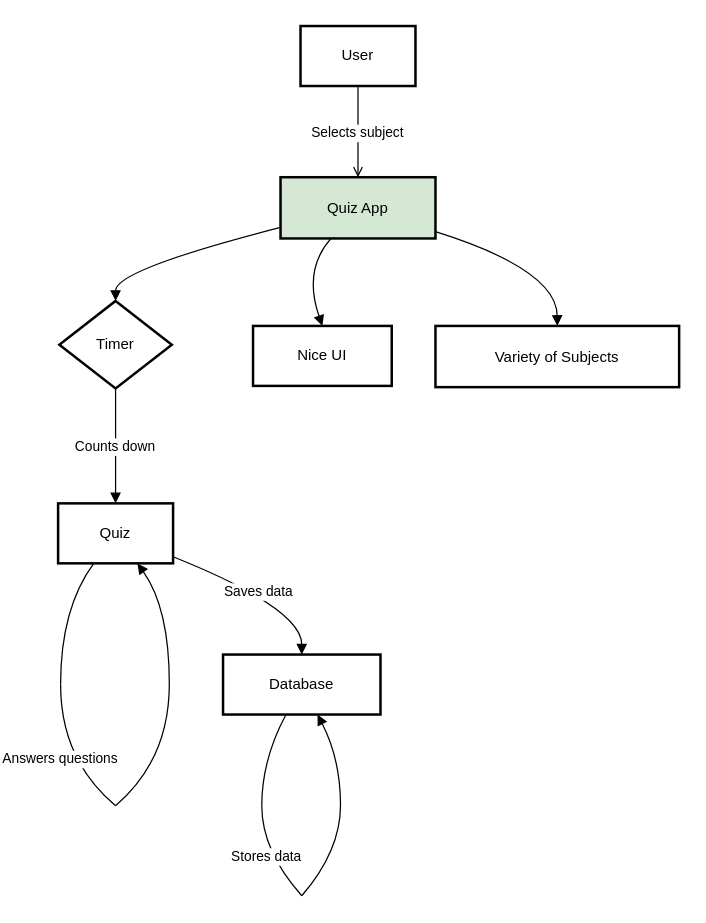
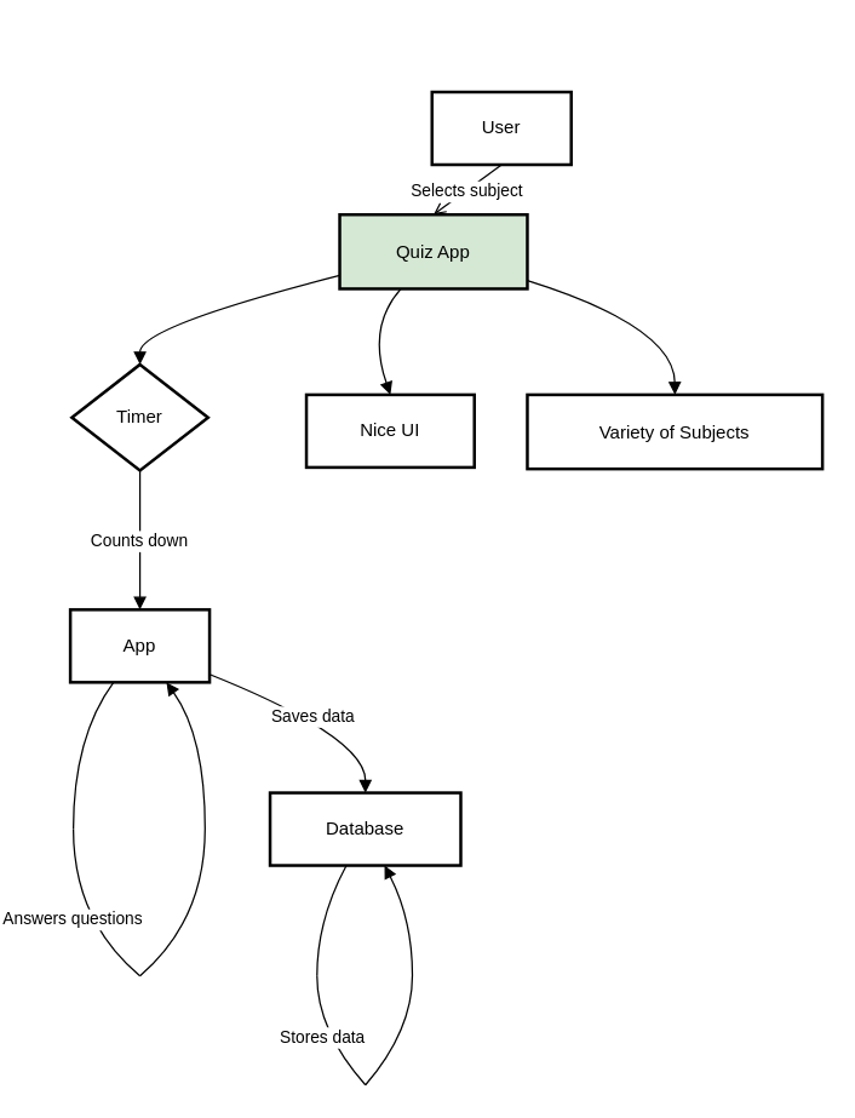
- <mxCell id="2" value="User" style="whiteSpace=wrap;strokeWidth=2;" vertex="1" parent="1"><mxGeometry x="214" y="20" width="92" height="48" as="geometry" /></mxCell>
+ <mxCell id="2" value="User" style="whiteSpace=wrap;strokeWidth=2;" vertex="1" parent="1"><mxGeometry x="259" y="60" width="92" height="48" as="geometry" /></mxCell>
- <mxCell id="5" value="Quiz" style="whiteSpace=wrap;strokeWidth=2;" vertex="1" parent="1"><mxGeometry x="20" y="402" width="92" height="48" as="geometry" /></mxCell>
+ <mxCell id="5" value="App" style="whiteSpace=wrap;strokeWidth=2;" vertex="1" parent="1"><mxGeometry x="20" y="402" width="92" height="48" as="geometry" /></mxCell>
